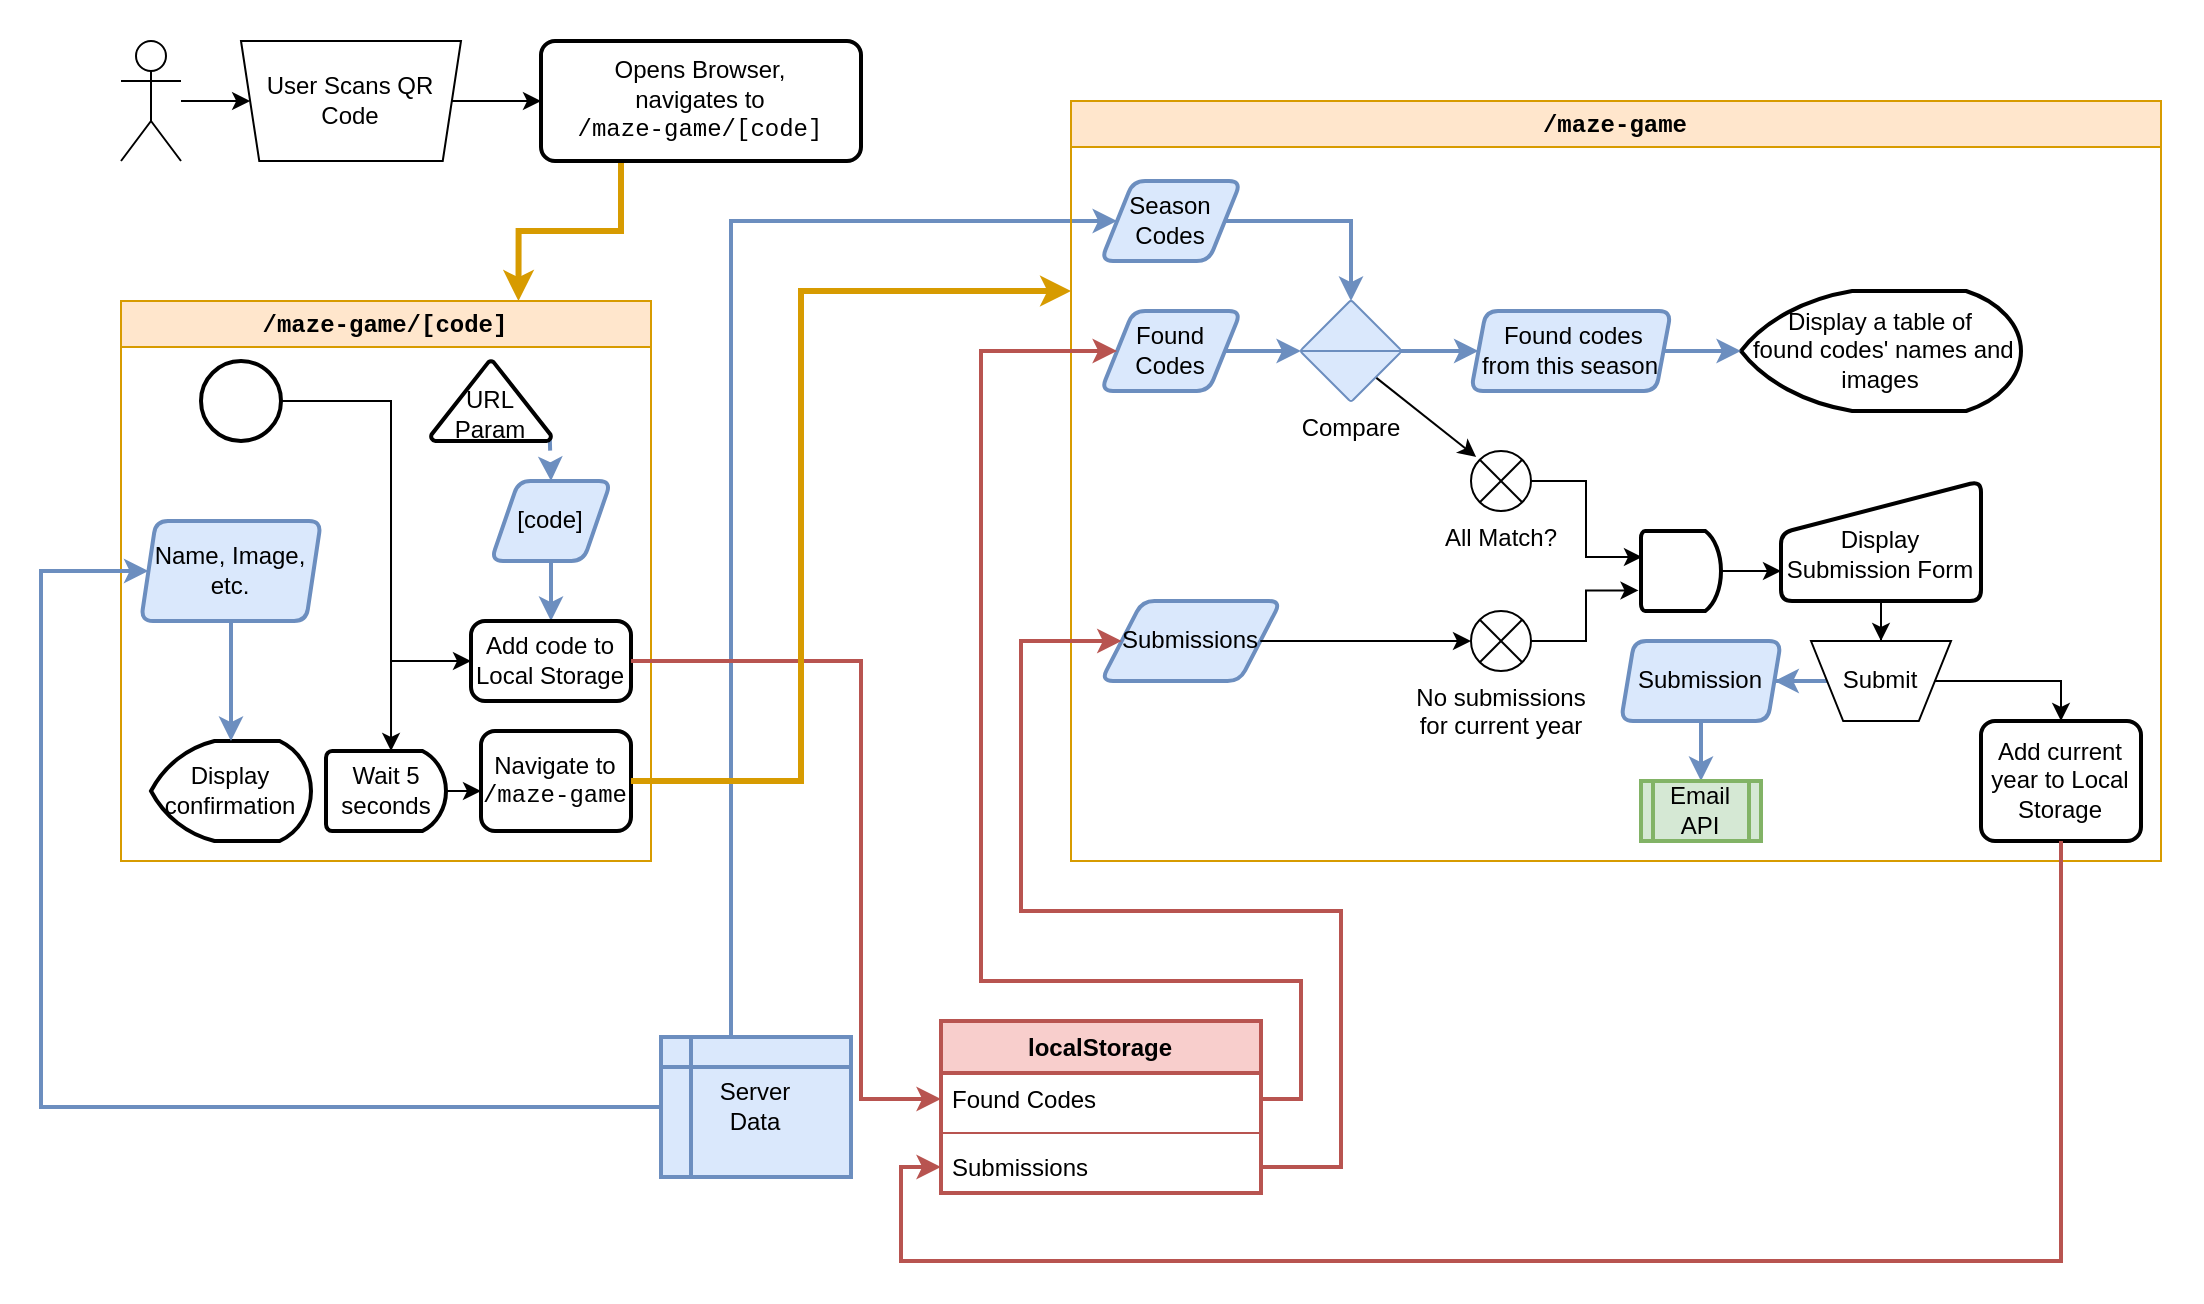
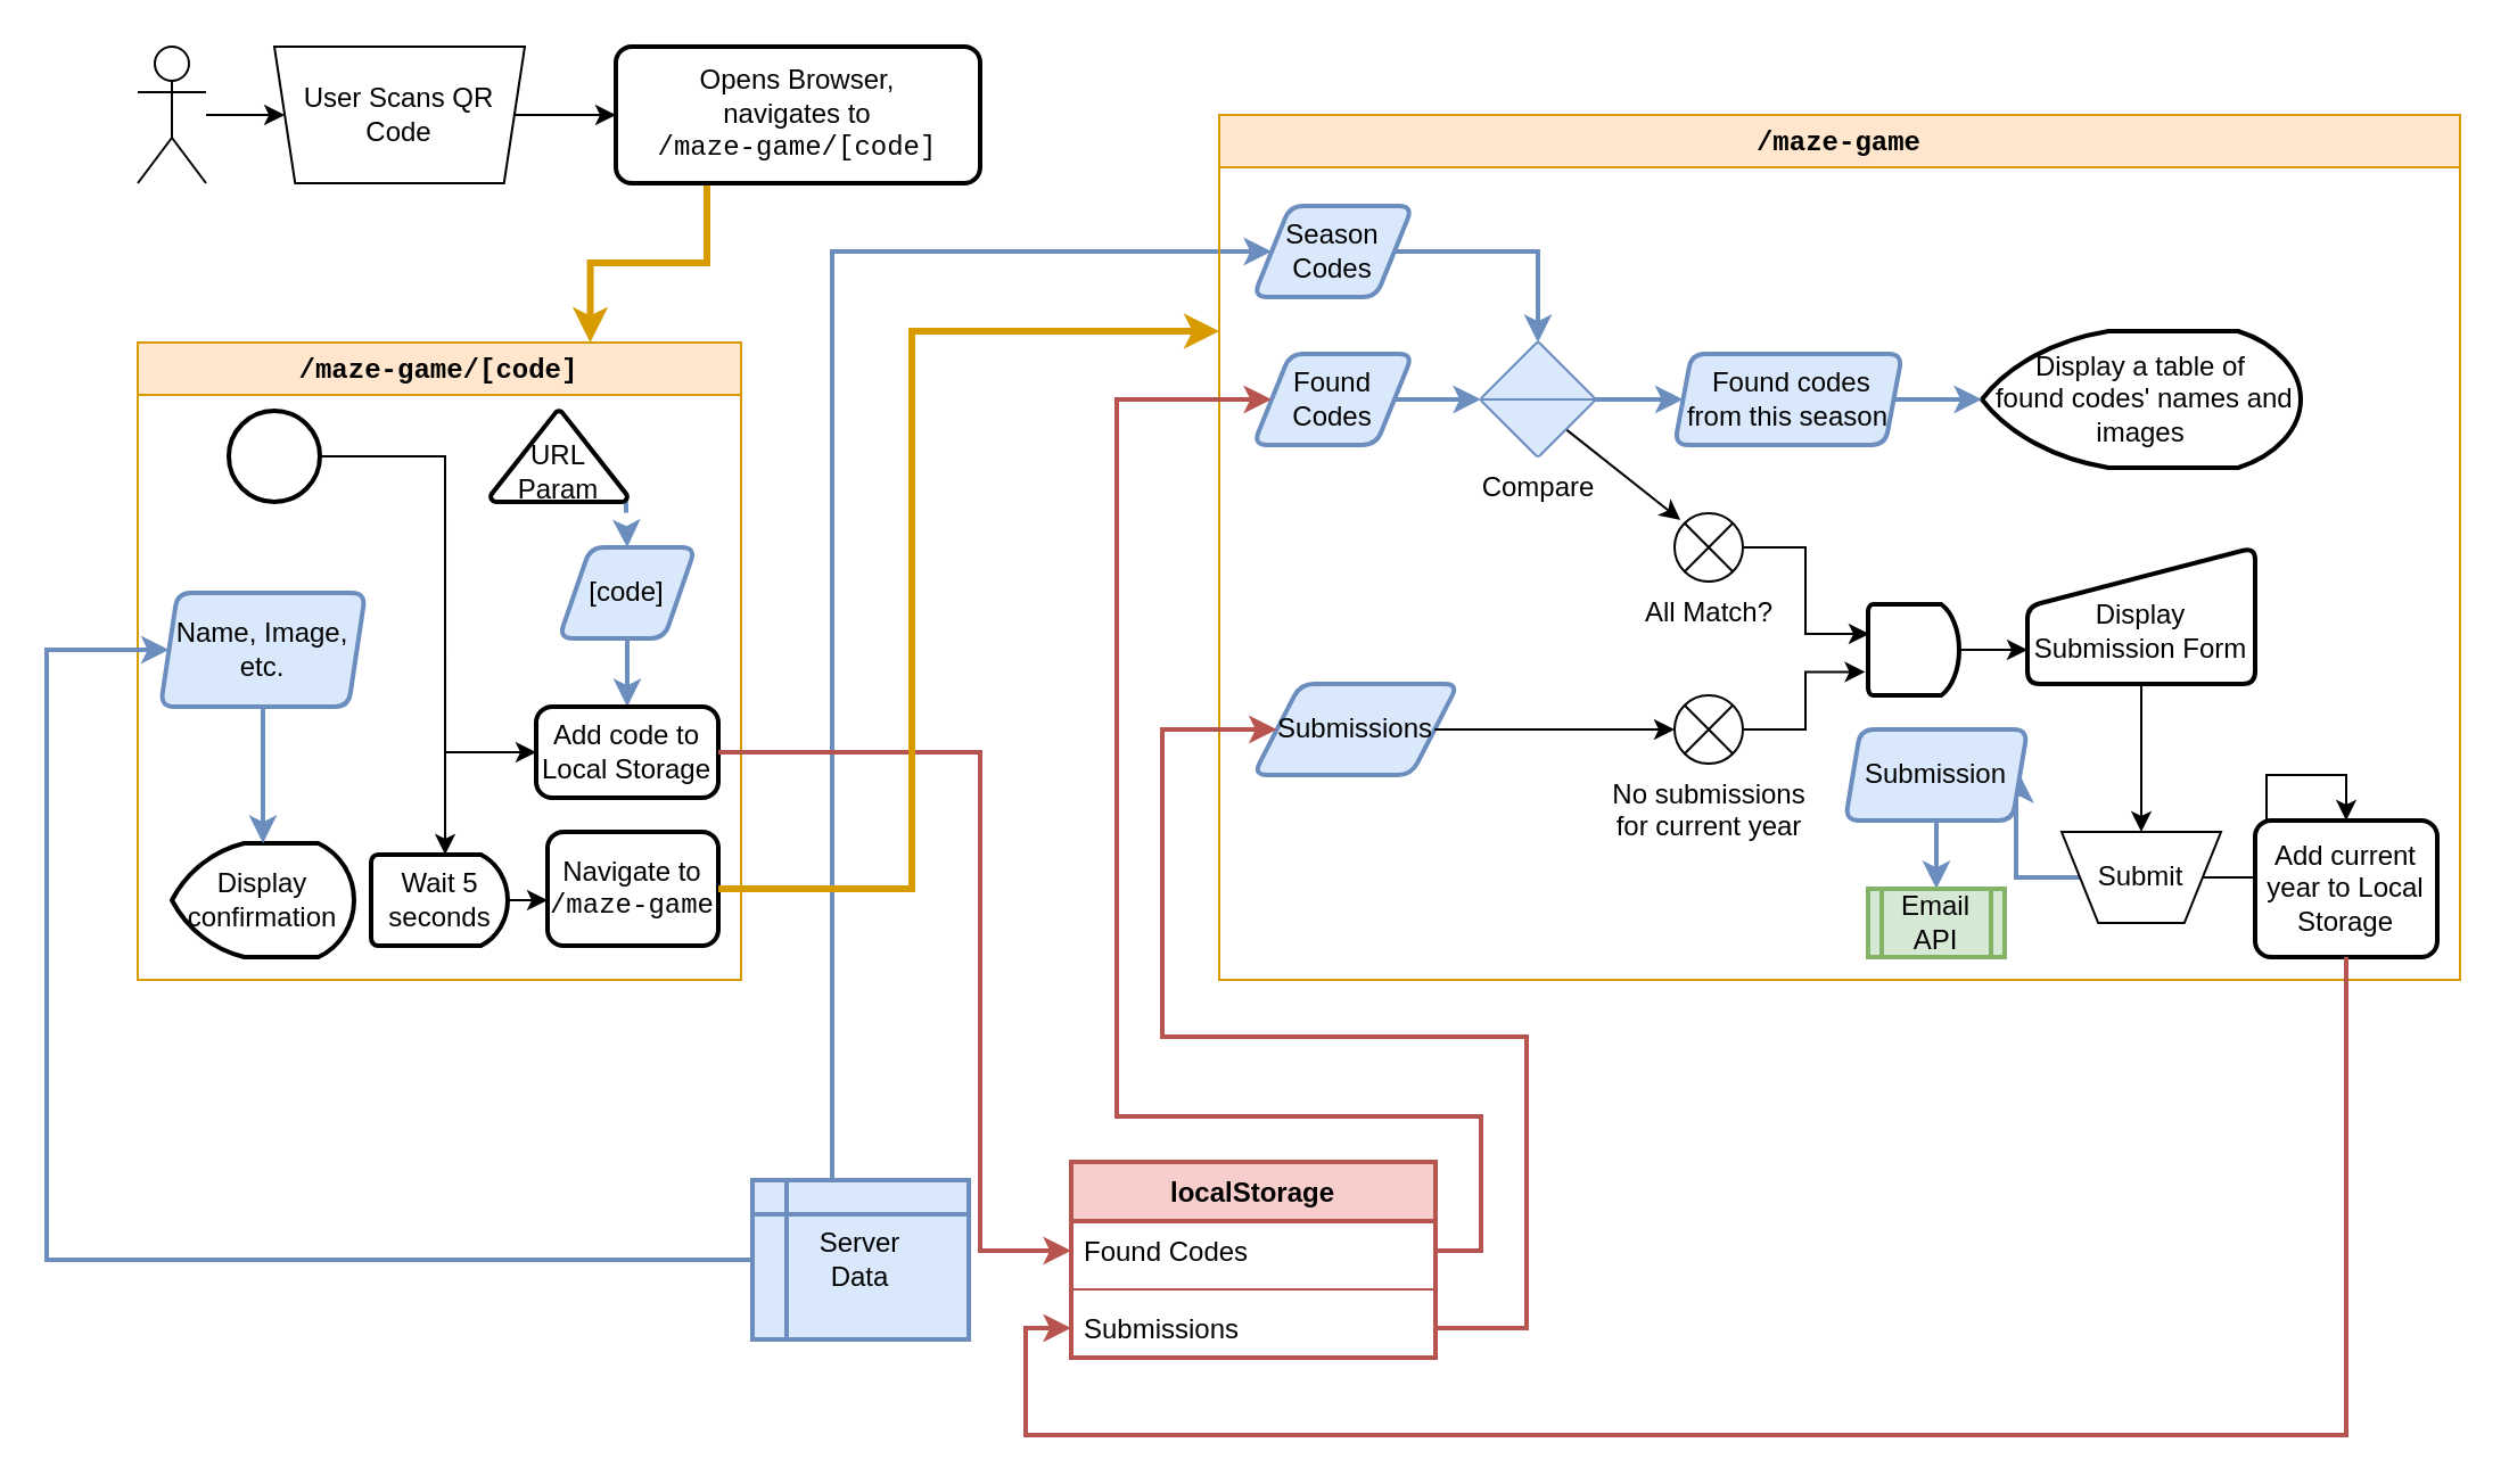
- <mxCell id="53" value="Submit" style="verticalLabelPosition=middle;verticalAlign=middle;html=1;shape=trapezoid;perimeter=trapezoidPerimeter;whiteSpace=wrap;size=0.23;arcSize=10;flipV=1;labelPosition=center;align=center;" vertex="1" parent="30"><mxGeometry x="370" y="270" width="70" height="40" as="geometry" /></mxCell>
+ <mxCell id="53" value="Submit" style="verticalLabelPosition=middle;verticalAlign=middle;html=1;shape=trapezoid;perimeter=trapezoidPerimeter;whiteSpace=wrap;size=0.23;arcSize=10;flipV=1;labelPosition=center;align=center;" vertex="1" parent="30"><mxGeometry x="370" y="315" width="70" height="40" as="geometry" /></mxCell>
